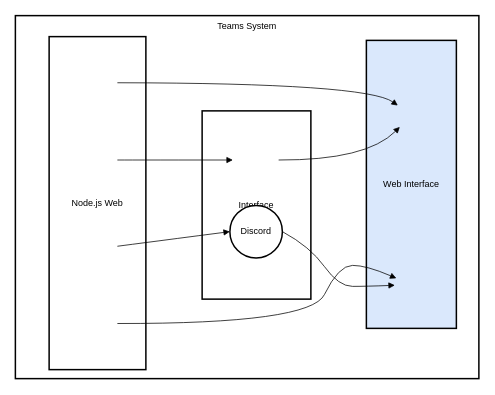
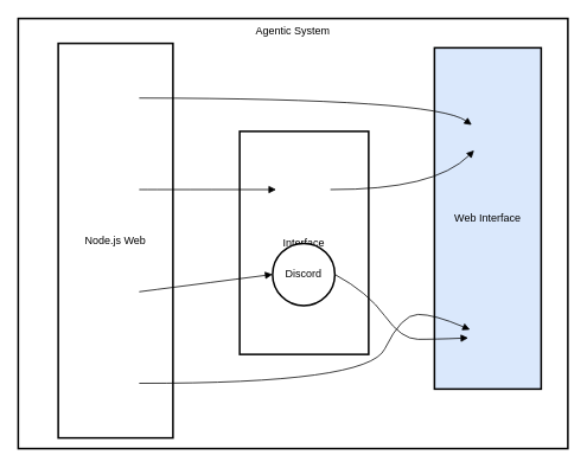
- <mxCell id="2" value="Teams System" style="whiteSpace=wrap;strokeWidth=2;verticalAlign=top;" vertex="1" parent="1"><mxGeometry x="20" y="20" width="618" height="484" as="geometry" /></mxCell>
+ <mxCell id="2" value="Agentic System" style="whiteSpace=wrap;strokeWidth=2;verticalAlign=top;" vertex="1" parent="1"><mxGeometry x="20" y="20" width="618" height="484" as="geometry" /></mxCell>
